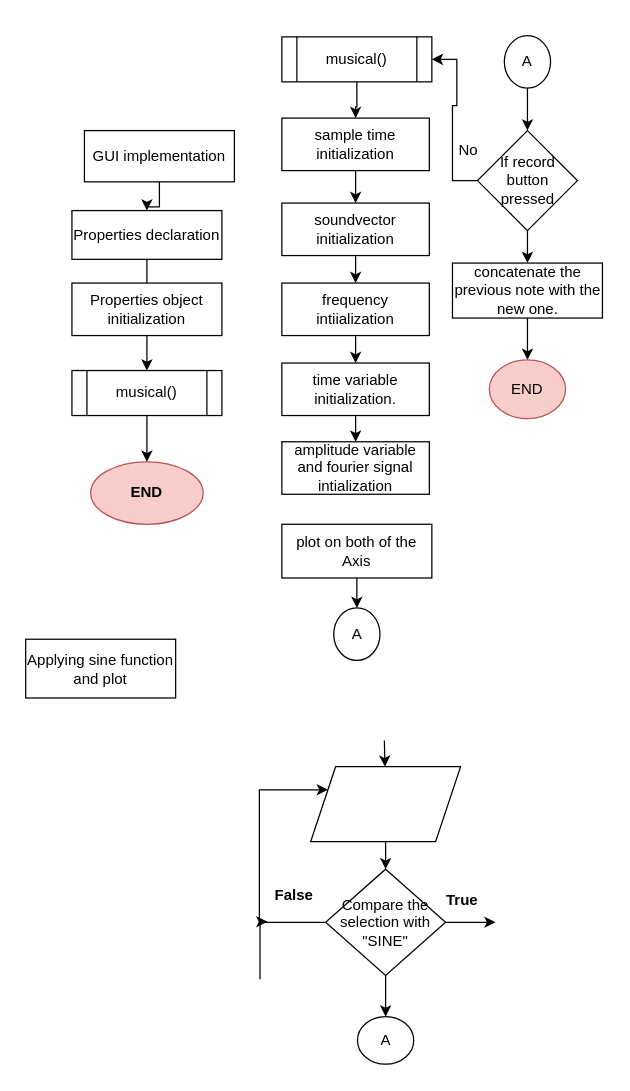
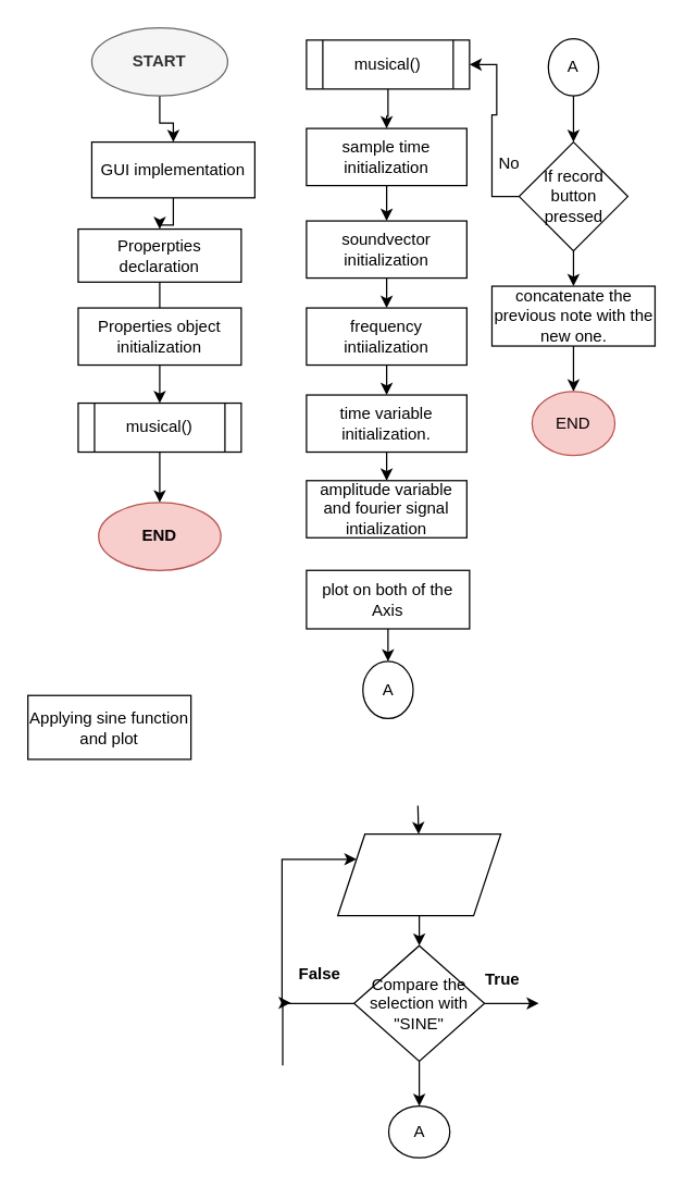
+ <mxCell id="3" value="&lt;b&gt;START&lt;/b&gt;" style="ellipse;whiteSpace=wrap;html=1;fillColor=#f5f5f5;strokeColor=#666666;fontColor=#333333;" parent="1" vertex="1"><mxGeometry x="67" y="20" width="100" height="50" as="geometry" /></mxCell>
+ <mxCell id="2" style="edgeStyle=orthogonalEdgeStyle;rounded=0;orthogonalLoop=1;jettySize=auto;html=1;" parent="1" source="3" target="11" edge="1"><mxGeometry relative="1" as="geometry" /></mxCell>
- <mxCell id="5" value="Properties declaration" style="rounded=0;whiteSpace=wrap;html=1;" parent="1" vertex="1"><mxGeometry x="57" y="168" width="120" height="39" as="geometry" /></mxCell>
+ <mxCell id="5" value="Properpties declaration" style="rounded=0;whiteSpace=wrap;html=1;" parent="1" vertex="1"><mxGeometry x="57" y="168" width="120" height="39" as="geometry" /></mxCell>
